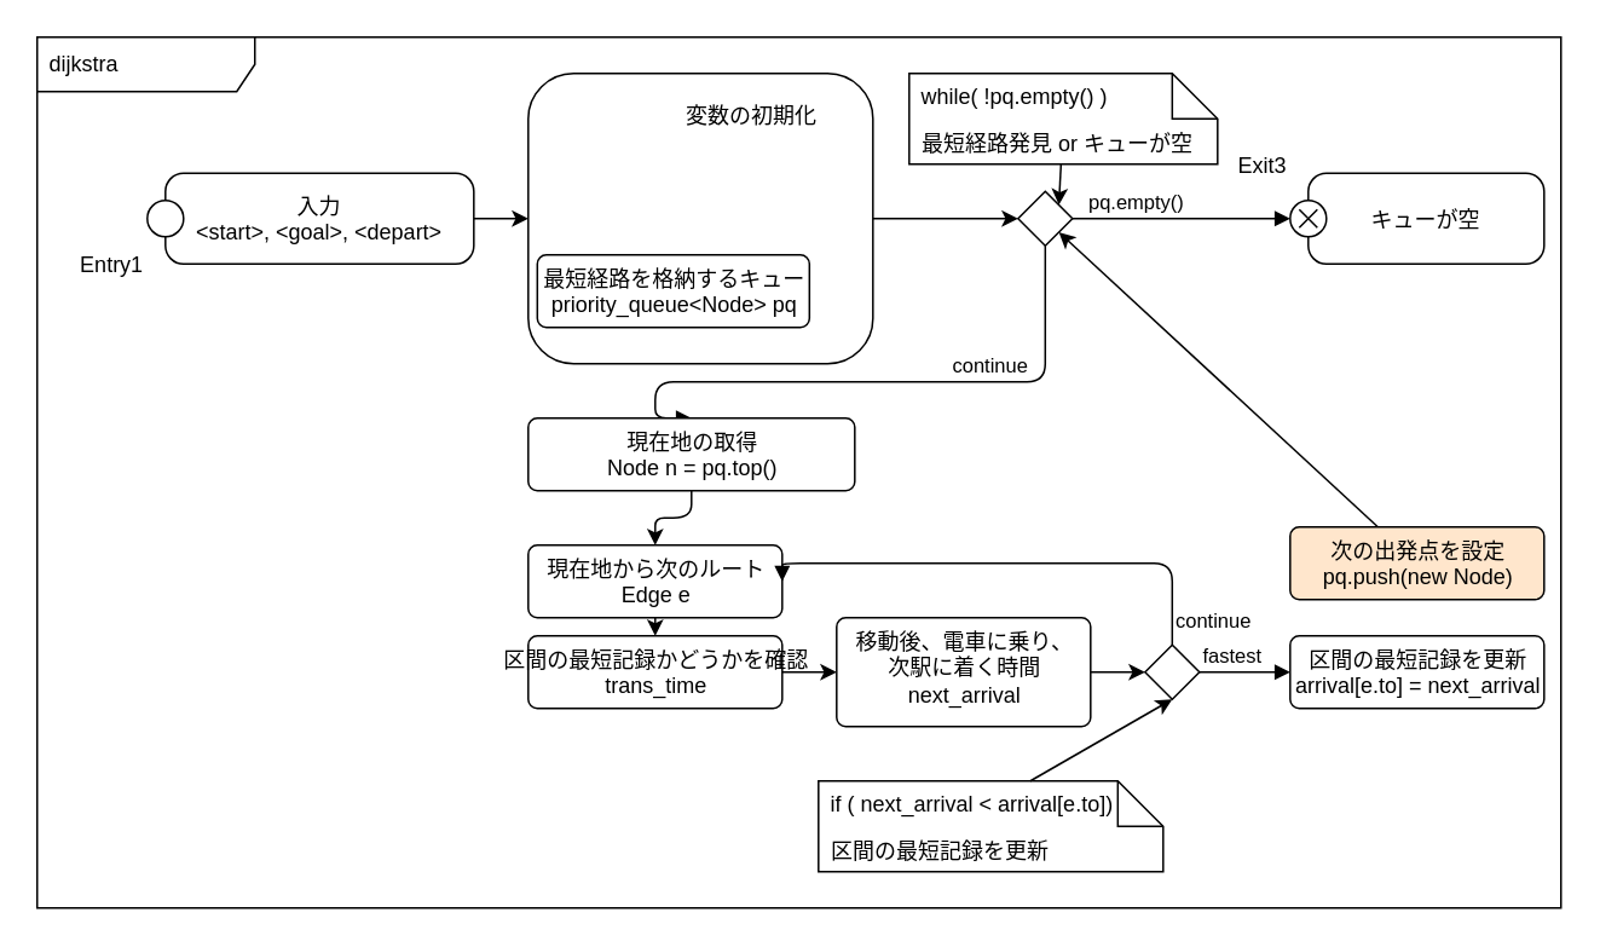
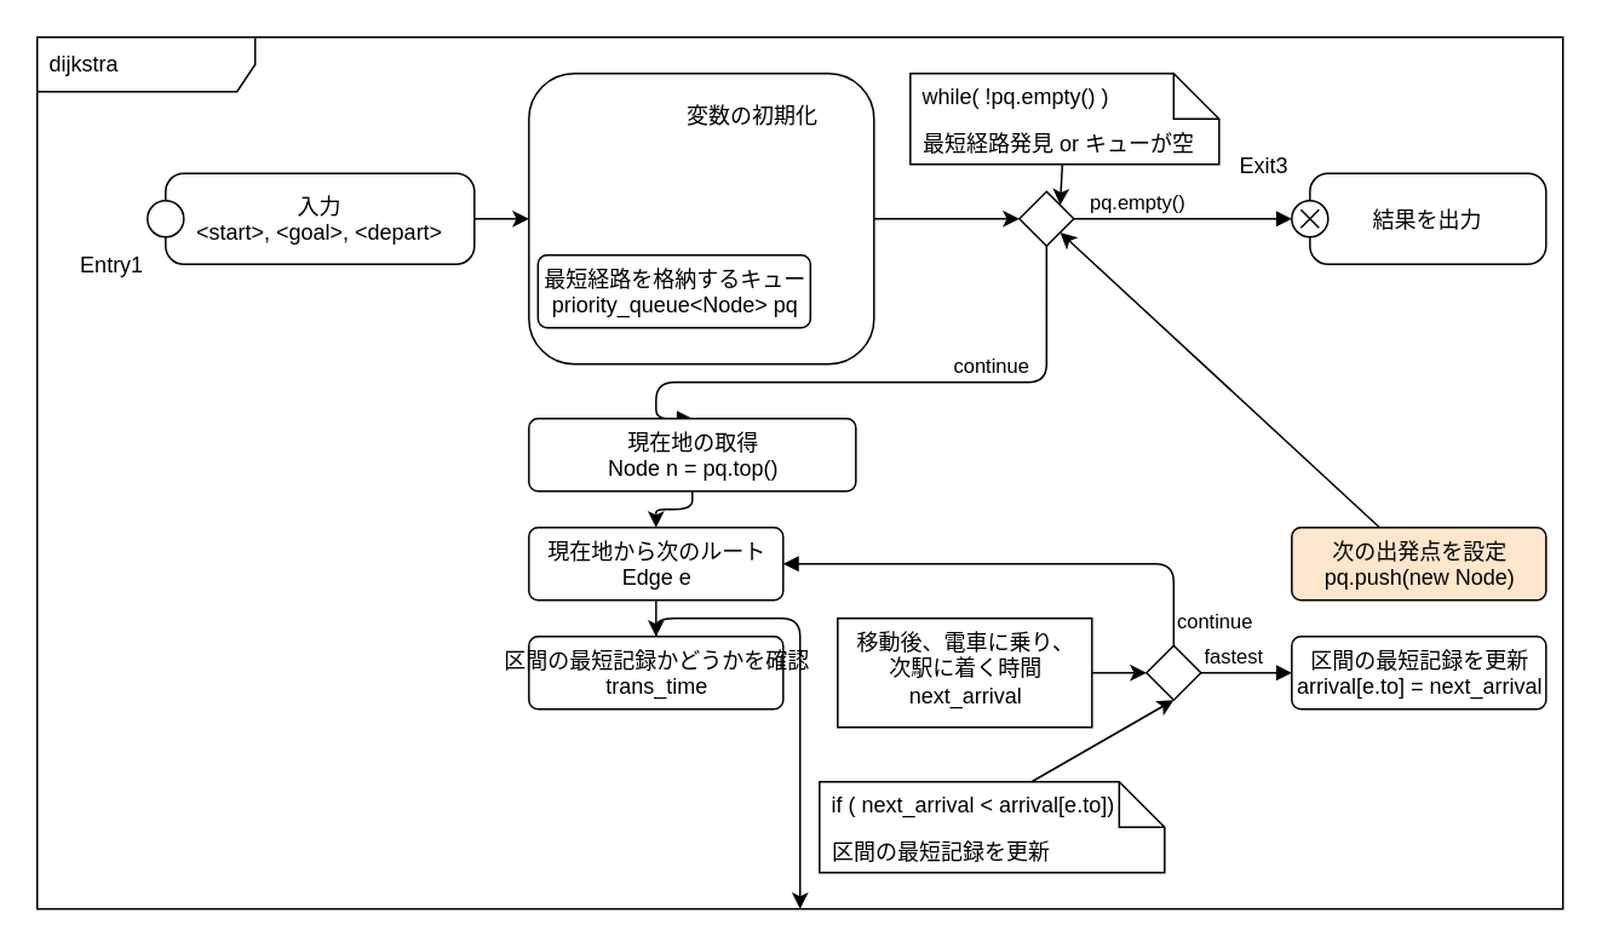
- <mxCell id="14" value="キューが空" style="shape=umlState;rounded=1;verticalAlign=middle;spacingTop=0;absoluteArcSize=1;arcSize=10;umlStateConnection=connPointRefExit;boundedLbl=1;fontFamily=Helvetica;" vertex="1" parent="1"><mxGeometry x="710.71" y="95" width="140" height="50" as="geometry" /></mxCell>
+ <mxCell id="14" value="結果を出力" style="shape=umlState;rounded=1;verticalAlign=middle;spacingTop=0;absoluteArcSize=1;arcSize=10;umlStateConnection=connPointRefExit;boundedLbl=1;fontFamily=Helvetica;" vertex="1" parent="1"><mxGeometry x="710.71" y="95" width="140" height="50" as="geometry" /></mxCell>
- <mxCell id="20" value="現在地から次のルート&lt;br&gt;Edge e" style="html=1;align=center;verticalAlign=top;rounded=1;absoluteArcSize=1;arcSize=10;dashed=0;fontFamily=Helvetica;" vertex="1" parent="1"><mxGeometry x="290.71" y="300" width="140" height="40" as="geometry" /></mxCell>
+ <mxCell id="20" value="現在地から次のルート&lt;br&gt;Edge e" style="html=1;align=center;verticalAlign=top;rounded=1;absoluteArcSize=1;arcSize=10;dashed=0;fontFamily=Helvetica;" vertex="1" parent="1"><mxGeometry x="290.71" y="290" width="140" height="40" as="geometry" /></mxCell>
- <mxCell id="21" value="" style="edgeStyle=orthogonalEdgeStyle;html=1;fontFamily=Helvetica;" edge="1" parent="1" source="22" target="24"><mxGeometry relative="1" as="geometry" /></mxCell>
+ <mxCell id="21" value="" style="edgeStyle=orthogonalEdgeStyle;html=1;fontFamily=Helvetica;" edge="1" parent="1" source="22" target="2"><mxGeometry relative="1" as="geometry" /></mxCell>
- <mxCell id="24" value="移動後、電車に乗り、&lt;br&gt;次駅に着く時間&lt;br&gt;next_arrival" style="html=1;align=center;verticalAlign=top;rounded=1;absoluteArcSize=1;arcSize=10;dashed=0;fontFamily=Helvetica;" vertex="1" parent="1"><mxGeometry x="460.71" y="340" width="140" height="60" as="geometry" /></mxCell>
+ <mxCell id="24" value="移動後、電車に乗り、&lt;br&gt;次駅に着く時間&lt;br&gt;next_arrival" style="html=1;align=center;verticalAlign=top;absoluteArcSize=1;arcSize=10;dashed=0;fontFamily=Helvetica;rounded=0;" vertex="1" parent="1"><mxGeometry x="460.71" y="340" width="140" height="60" as="geometry" /></mxCell>
